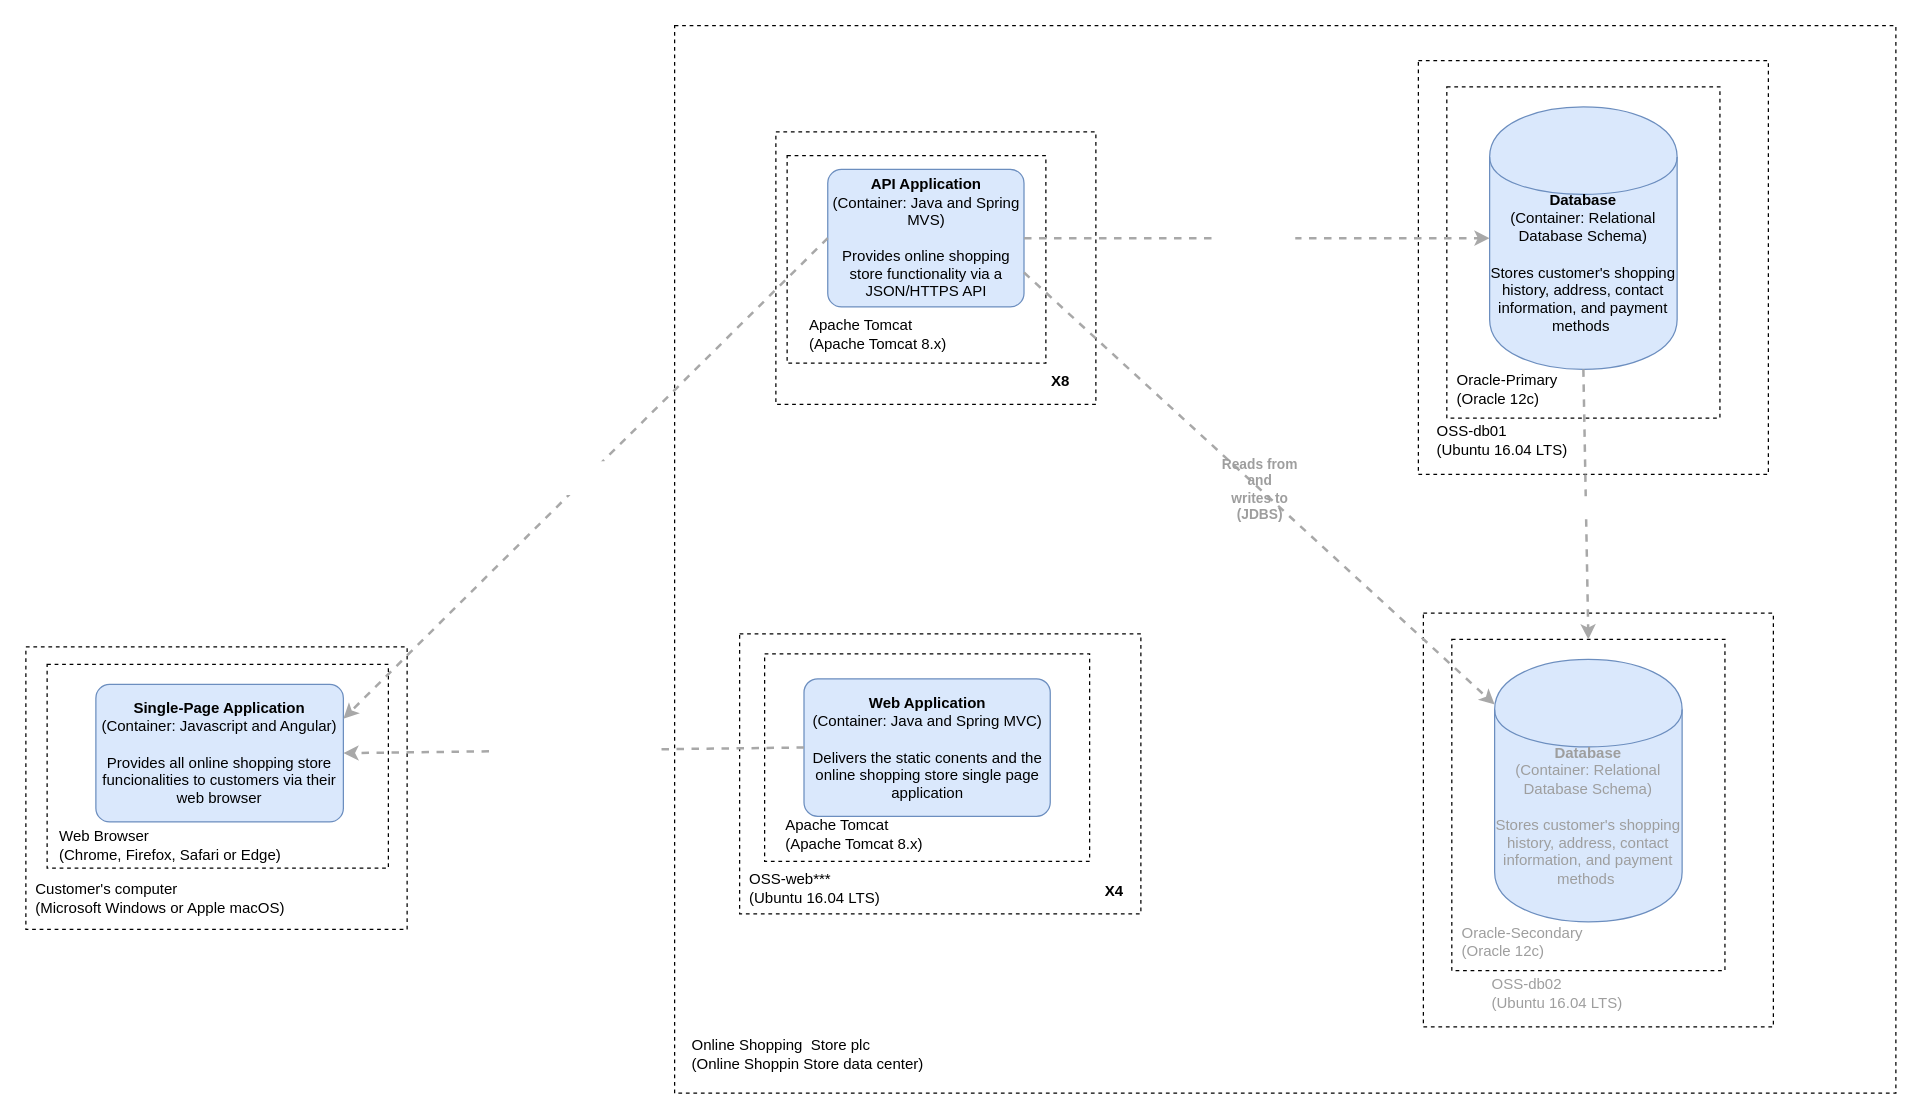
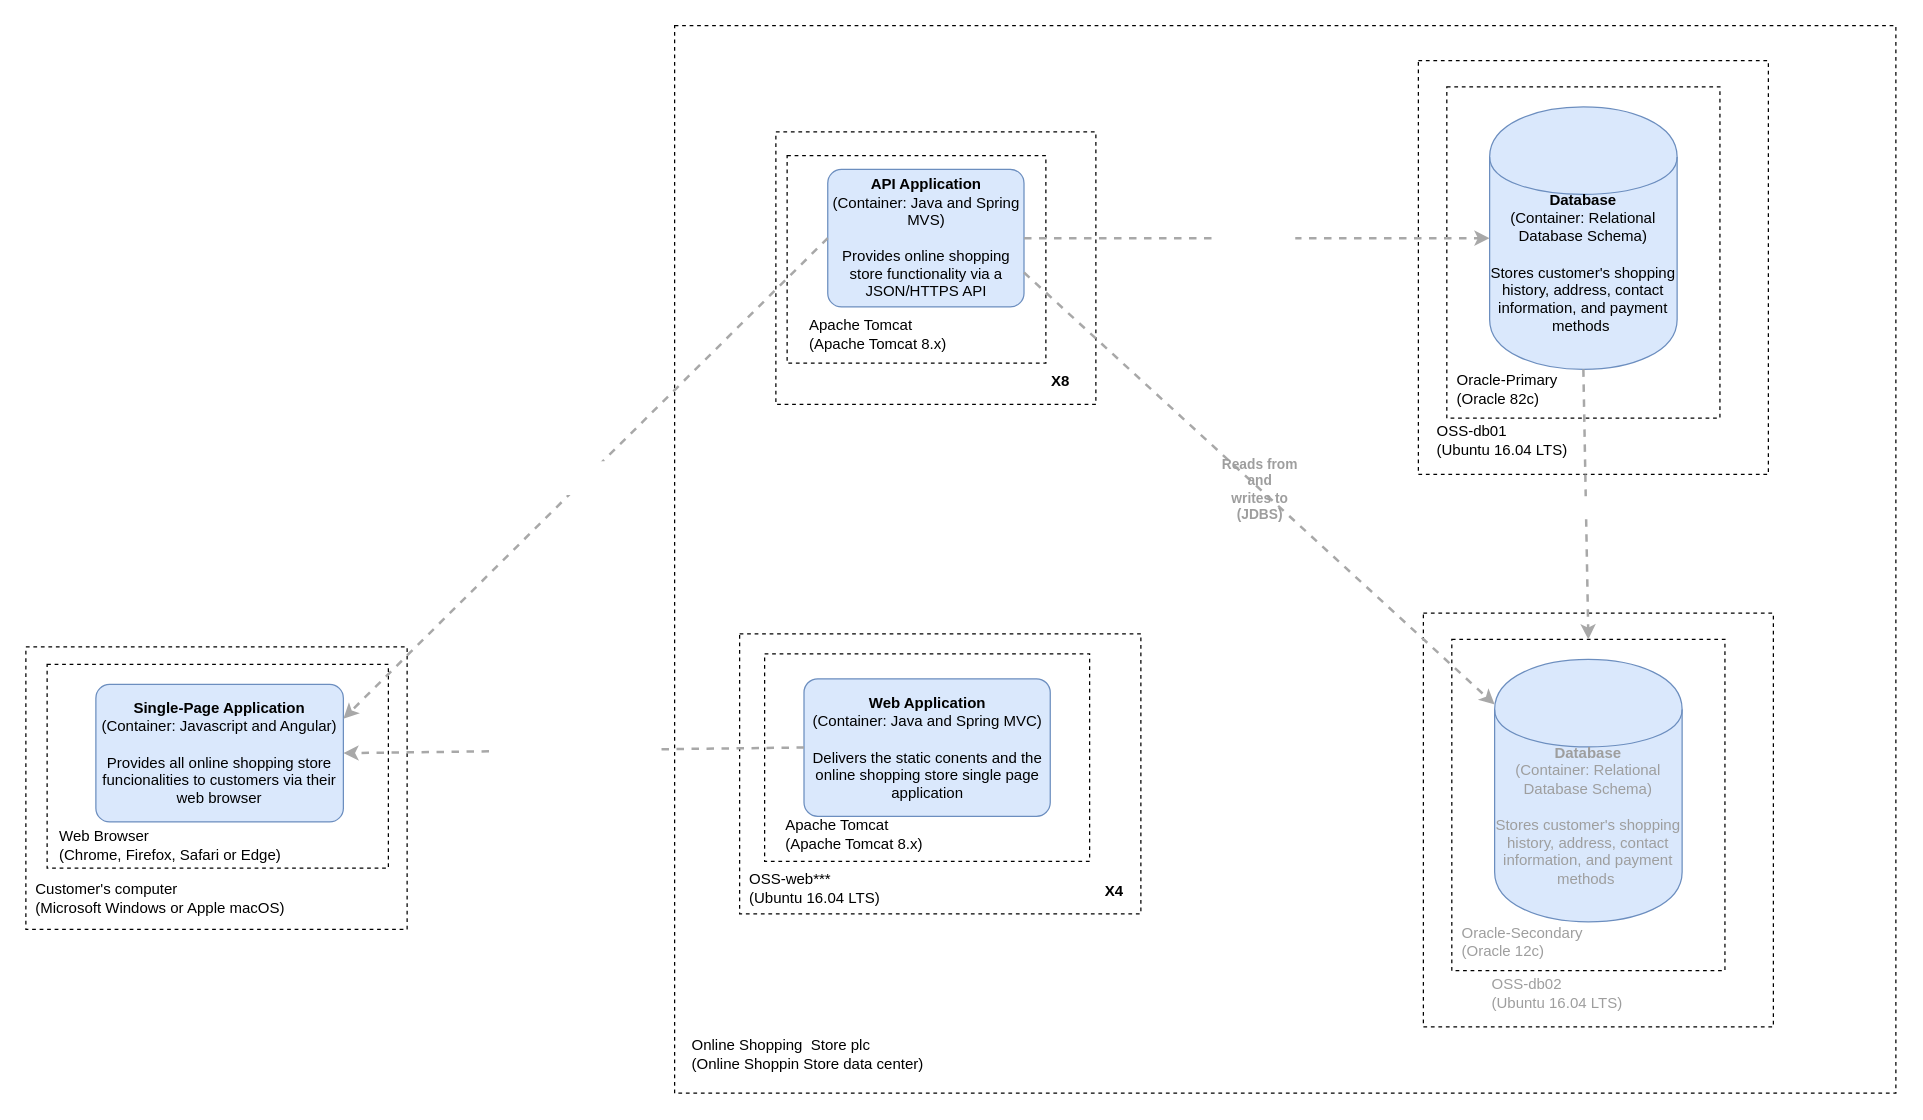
- <mxCell id="22" value="Oracle-Primary&lt;br&gt;(Oracle 12c)" style="text;html=1;strokeColor=none;fillColor=none;align=left;verticalAlign=middle;whiteSpace=wrap;rounded=0;" parent="1" vertex="1"><mxGeometry x="1163" y="301" width="108" height="20" as="geometry" /></mxCell>
+ <mxCell id="22" value="Oracle-Primary&lt;br&gt;(Oracle 82c)" style="text;html=1;strokeColor=none;fillColor=none;align=left;verticalAlign=middle;whiteSpace=wrap;rounded=0;" parent="1" vertex="1"><mxGeometry x="1163" y="301" width="108" height="20" as="geometry" /></mxCell>
